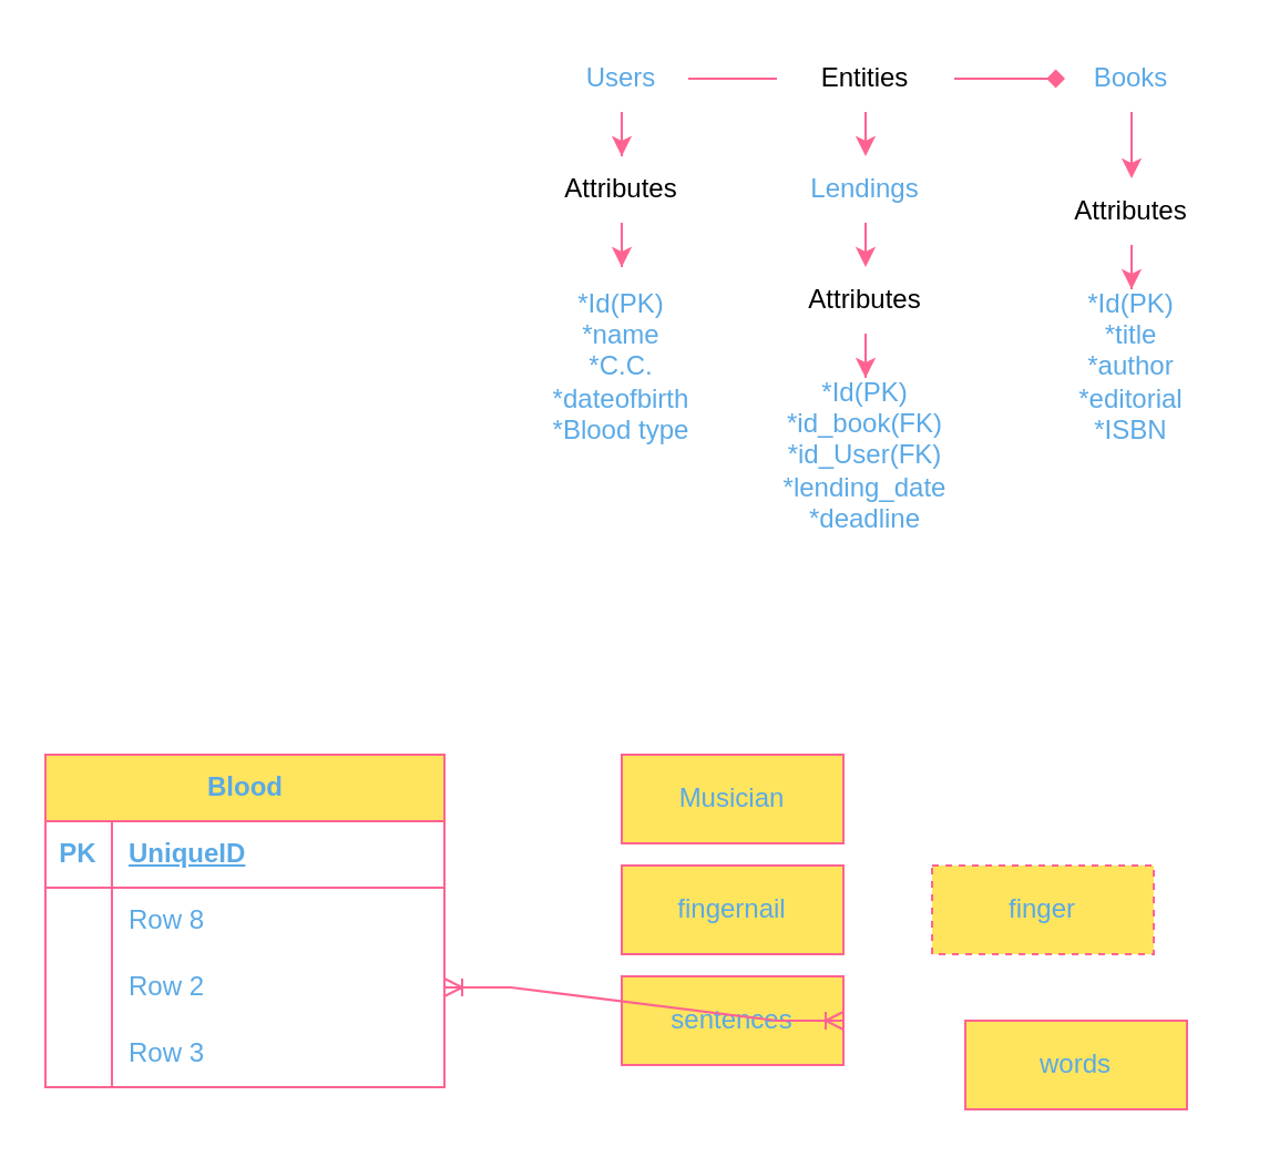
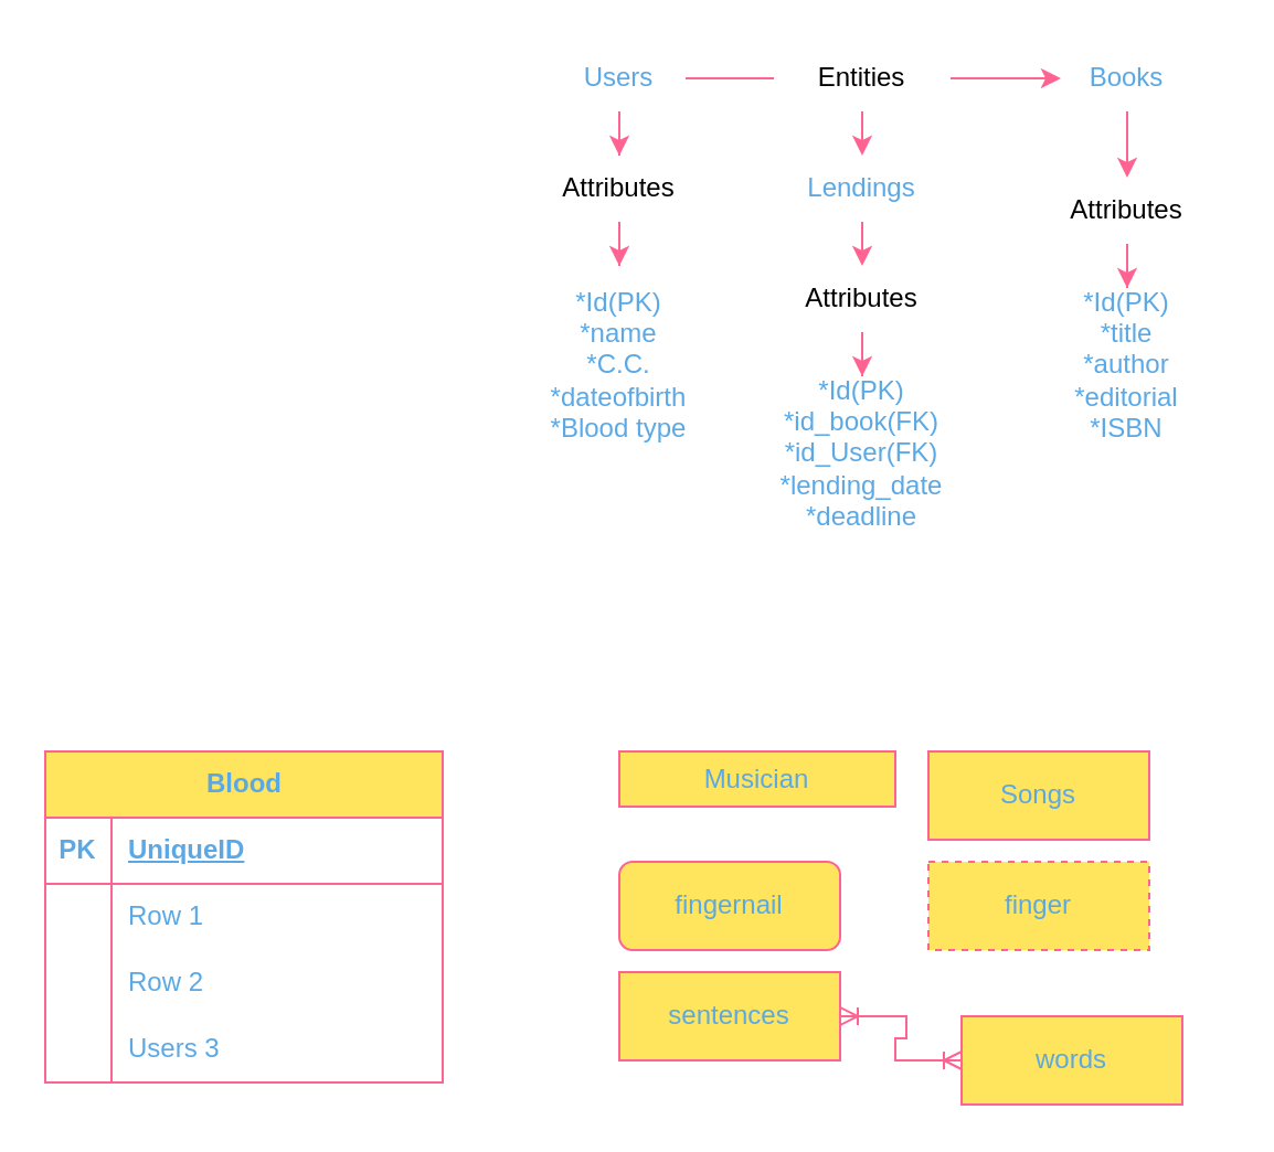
- <mxCell id="4" style="edgeStyle=orthogonalEdgeStyle;rounded=0;orthogonalLoop=1;jettySize=auto;html=1;strokeColor=#FF6392;fontColor=#5AA9E6;fillColor=#FFE45E;endArrow=diamond;" edge="1" parent="1" source="5" target="11"><mxGeometry relative="1" as="geometry" /></mxCell>
+ <mxCell id="4" style="edgeStyle=orthogonalEdgeStyle;rounded=0;orthogonalLoop=1;jettySize=auto;html=1;strokeColor=#FF6392;fontColor=#5AA9E6;fillColor=#FFE45E;" edge="1" parent="1" source="5" target="11"><mxGeometry relative="1" as="geometry" /></mxCell>
- <mxCell id="34" value="Musician" style="whiteSpace=wrap;html=1;align=center;strokeColor=#FF6392;fontColor=#5AA9E6;fillColor=#FFE45E;" vertex="1" parent="1"><mxGeometry x="280" y="340" width="100" height="40" as="geometry" /></mxCell>
+ <mxCell id="34" value="Musician" style="whiteSpace=wrap;html=1;align=center;strokeColor=#FF6392;fontColor=#5AA9E6;fillColor=#FFE45E;" vertex="1" parent="1"><mxGeometry x="280" y="340" width="125" height="25" as="geometry" /></mxCell>
+ <mxCell id="39" value="Songs" style="whiteSpace=wrap;html=1;align=center;strokeColor=#FF6392;fontColor=#5AA9E6;fillColor=#FFE45E;" vertex="1" parent="1"><mxGeometry x="420" y="340" width="100" height="40" as="geometry" /></mxCell>
- <mxCell id="35" value="fingernail" style="whiteSpace=wrap;html=1;align=center;strokeColor=#FF6392;fontColor=#5AA9E6;fillColor=#FFE45E;" vertex="1" parent="1"><mxGeometry x="280" y="390" width="100" height="40" as="geometry" /></mxCell>
+ <mxCell id="35" value="fingernail" style="whiteSpace=wrap;html=1;align=center;strokeColor=#FF6392;fontColor=#5AA9E6;fillColor=#FFE45E;rounded=1;" vertex="1" parent="1"><mxGeometry x="280" y="390" width="100" height="40" as="geometry" /></mxCell>
- <mxCell id="18" value="Row 8" style="shape=partialRectangle;connectable=0;fillColor=none;top=0;left=0;bottom=0;right=0;align=left;spacingLeft=6;overflow=hidden;whiteSpace=wrap;html=1;strokeColor=#FF6392;fontColor=#5AA9E6;" vertex="1" parent="16"><mxGeometry x="30" width="150" height="30" as="geometry"><mxRectangle width="150" height="30" as="alternateBounds" /></mxGeometry></mxCell>
+ <mxCell id="18" value="Row 1" style="shape=partialRectangle;connectable=0;fillColor=none;top=0;left=0;bottom=0;right=0;align=left;spacingLeft=6;overflow=hidden;whiteSpace=wrap;html=1;strokeColor=#FF6392;fontColor=#5AA9E6;" vertex="1" parent="16"><mxGeometry x="30" width="150" height="30" as="geometry"><mxRectangle width="150" height="30" as="alternateBounds" /></mxGeometry></mxCell>
- <mxCell id="40" value="" style="edgeStyle=entityRelationEdgeStyle;fontSize=12;html=1;endArrow=ERoneToMany;startArrow=ERoneToMany;rounded=0;strokeColor=#FF6392;fontColor=#5AA9E6;fillColor=#FFE45E;exitX=1;exitY=0.5;exitDx=0;exitDy=0;" edge="1" parent="1" source="36" target="21"><mxGeometry width="100" height="100" relative="1" as="geometry"><mxPoint x="360" y="500" as="sourcePoint" /><mxPoint x="460" y="400" as="targetPoint" /></mxGeometry></mxCell>
+ <mxCell id="40" value="" style="edgeStyle=entityRelationEdgeStyle;fontSize=12;html=1;endArrow=ERoneToMany;startArrow=ERoneToMany;rounded=0;strokeColor=#FF6392;fontColor=#5AA9E6;fillColor=#FFE45E;exitX=1;exitY=0.5;exitDx=0;exitDy=0;" edge="1" parent="1" source="36" target="37"><mxGeometry width="100" height="100" relative="1" as="geometry"><mxPoint x="360" y="500" as="sourcePoint" /><mxPoint x="460" y="400" as="targetPoint" /></mxGeometry></mxCell>
- <mxCell id="24" value="Row 3" style="shape=partialRectangle;connectable=0;fillColor=none;top=0;left=0;bottom=0;right=0;align=left;spacingLeft=6;overflow=hidden;whiteSpace=wrap;html=1;strokeColor=#FF6392;fontColor=#5AA9E6;" vertex="1" parent="22"><mxGeometry x="30" width="150" height="30" as="geometry"><mxRectangle width="150" height="30" as="alternateBounds" /></mxGeometry></mxCell>
+ <mxCell id="24" value="Users 3" style="shape=partialRectangle;connectable=0;fillColor=none;top=0;left=0;bottom=0;right=0;align=left;spacingLeft=6;overflow=hidden;whiteSpace=wrap;html=1;strokeColor=#FF6392;fontColor=#5AA9E6;" vertex="1" parent="22"><mxGeometry x="30" width="150" height="30" as="geometry"><mxRectangle width="150" height="30" as="alternateBounds" /></mxGeometry></mxCell>
